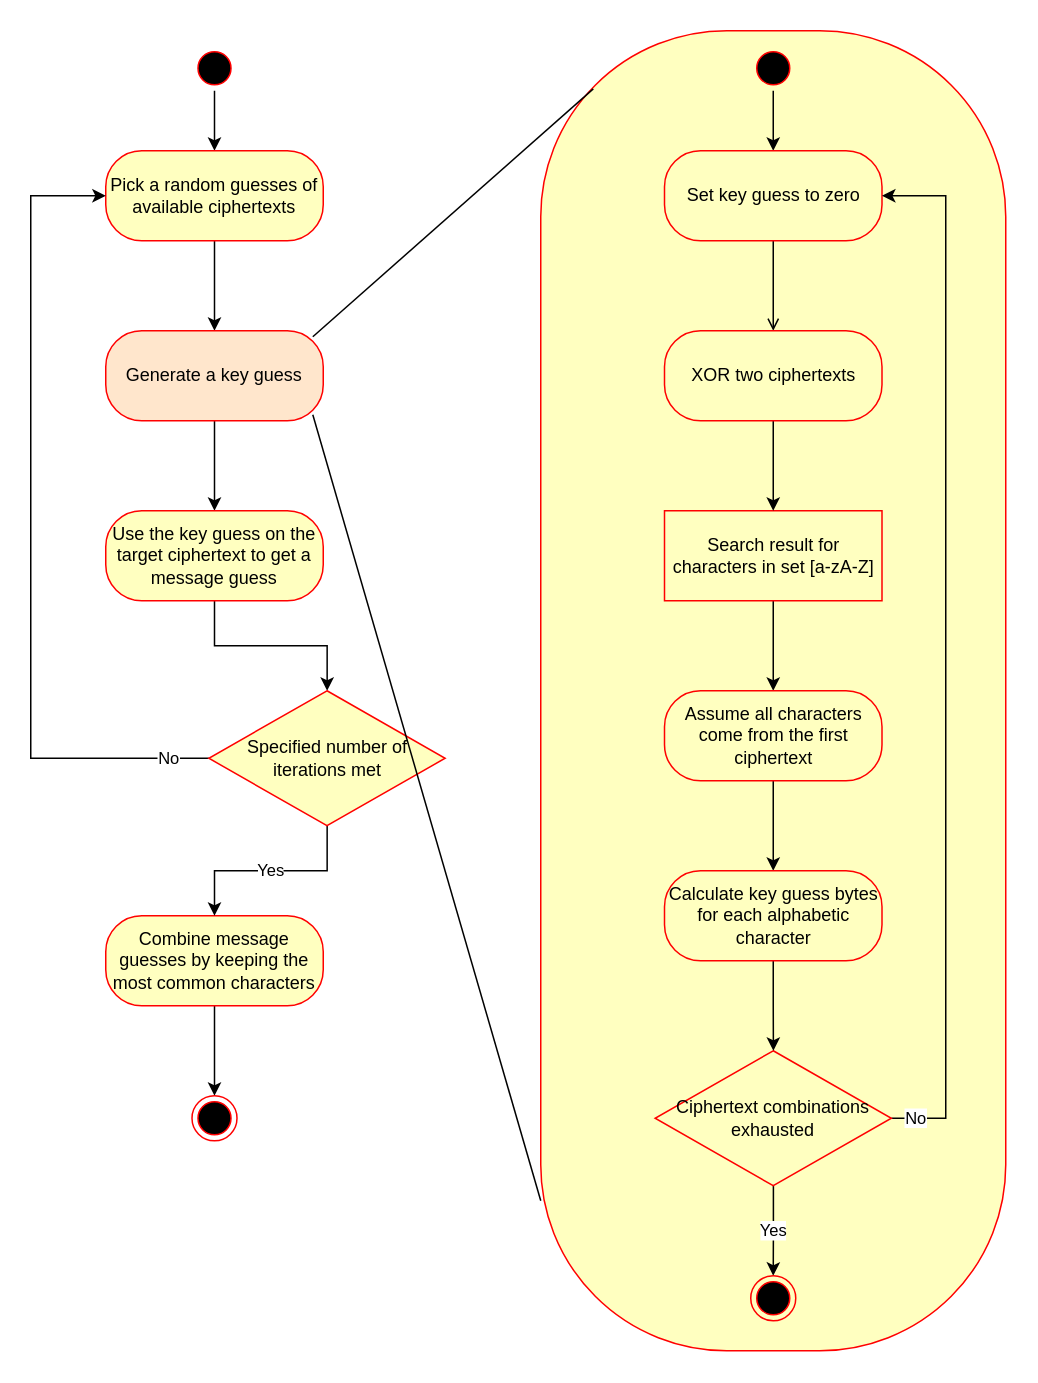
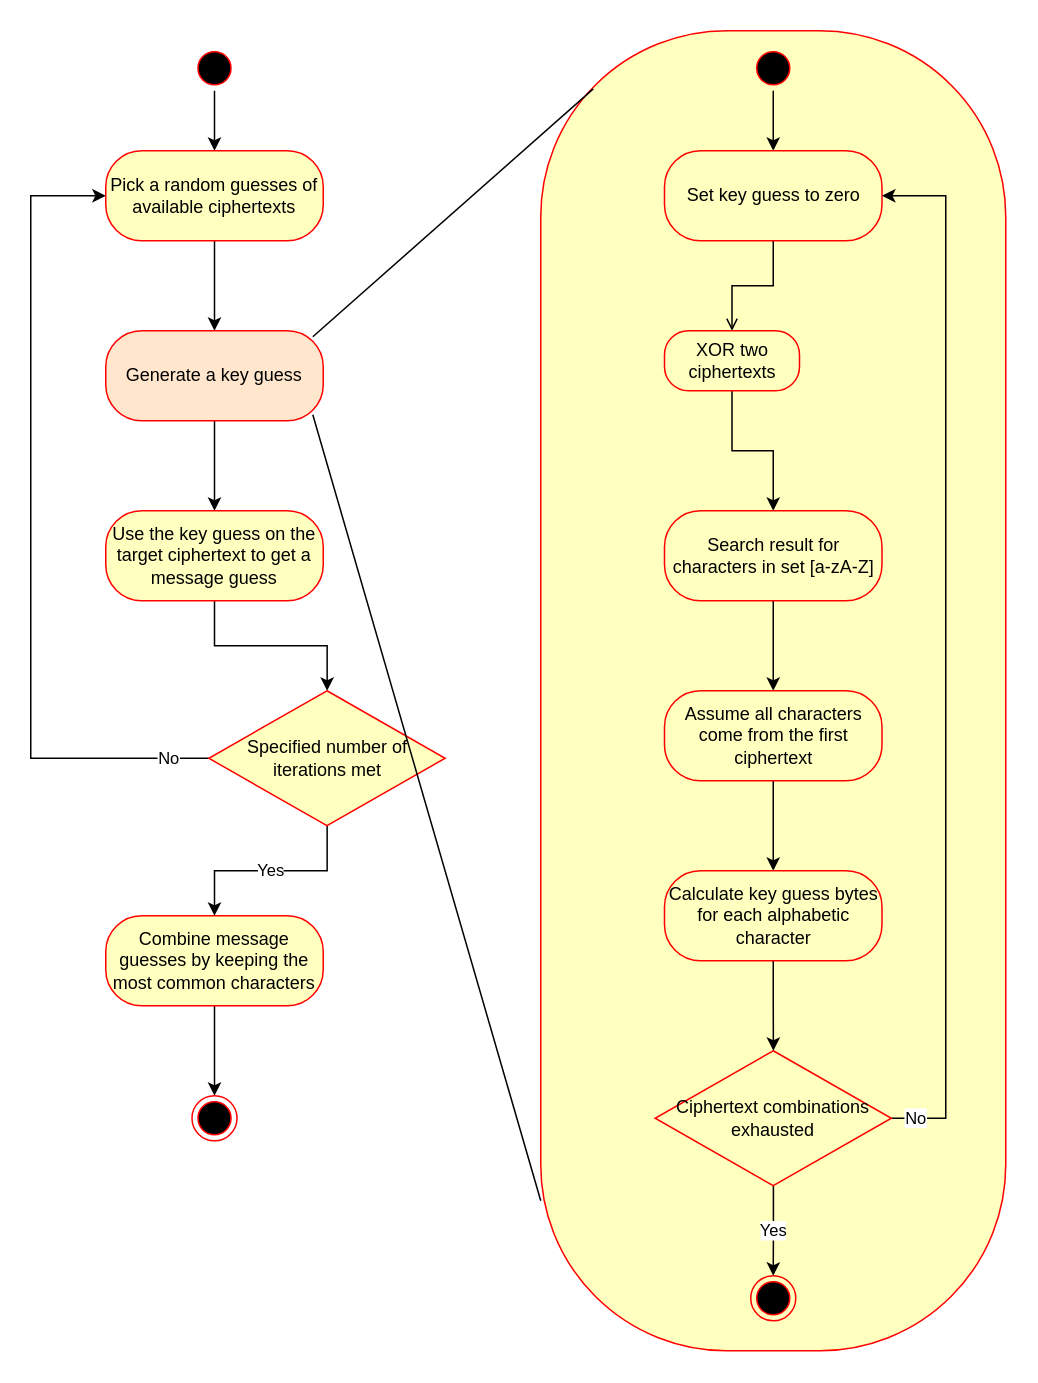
- <mxCell id="27" value="XOR two ciphertexts" style="rounded=1;whiteSpace=wrap;html=1;arcSize=40;fontColor=#000000;fillColor=#ffffc0;strokeColor=#ff0000;" parent="1" vertex="1"><mxGeometry x="442.5" y="220" width="145" height="60" as="geometry" /></mxCell>
+ <mxCell id="27" value="XOR two ciphertexts" style="rounded=1;whiteSpace=wrap;html=1;arcSize=40;fontColor=#000000;fillColor=#ffffc0;strokeColor=#ff0000;" parent="1" vertex="1"><mxGeometry x="442.5" y="220" width="90" height="40" as="geometry" /></mxCell>
- <mxCell id="22" value="Search result for characters in set [a-zA-Z]" style="whiteSpace=wrap;html=1;arcSize=40;fontColor=#000000;fillColor=#ffffc0;strokeColor=#ff0000;rounded=0;" parent="1" vertex="1"><mxGeometry x="442.5" y="340" width="145" height="60" as="geometry" /></mxCell>
+ <mxCell id="22" value="Search result for characters in set [a-zA-Z]" style="rounded=1;whiteSpace=wrap;html=1;arcSize=40;fontColor=#000000;fillColor=#ffffc0;strokeColor=#ff0000;" parent="1" vertex="1"><mxGeometry x="442.5" y="340" width="145" height="60" as="geometry" /></mxCell>
